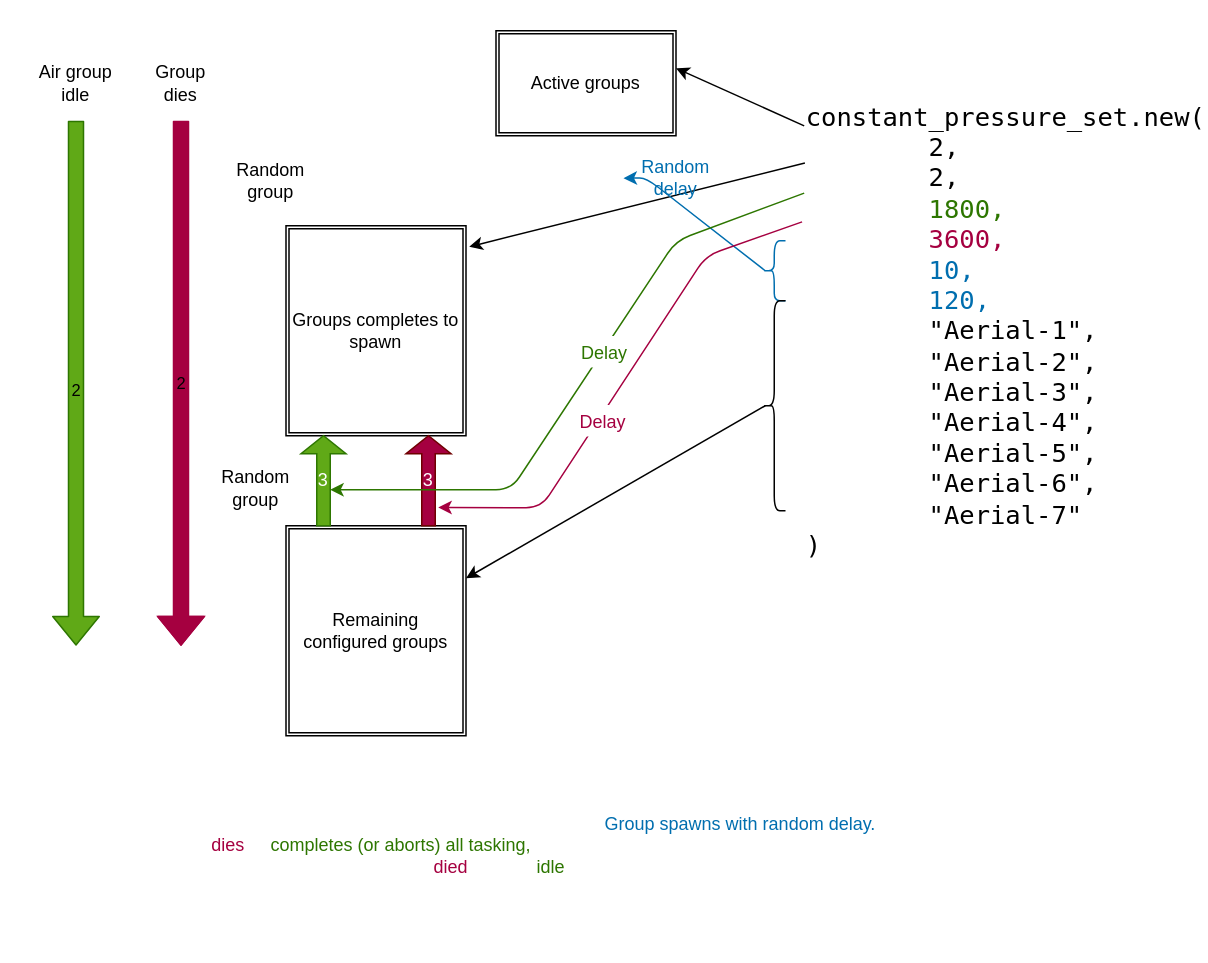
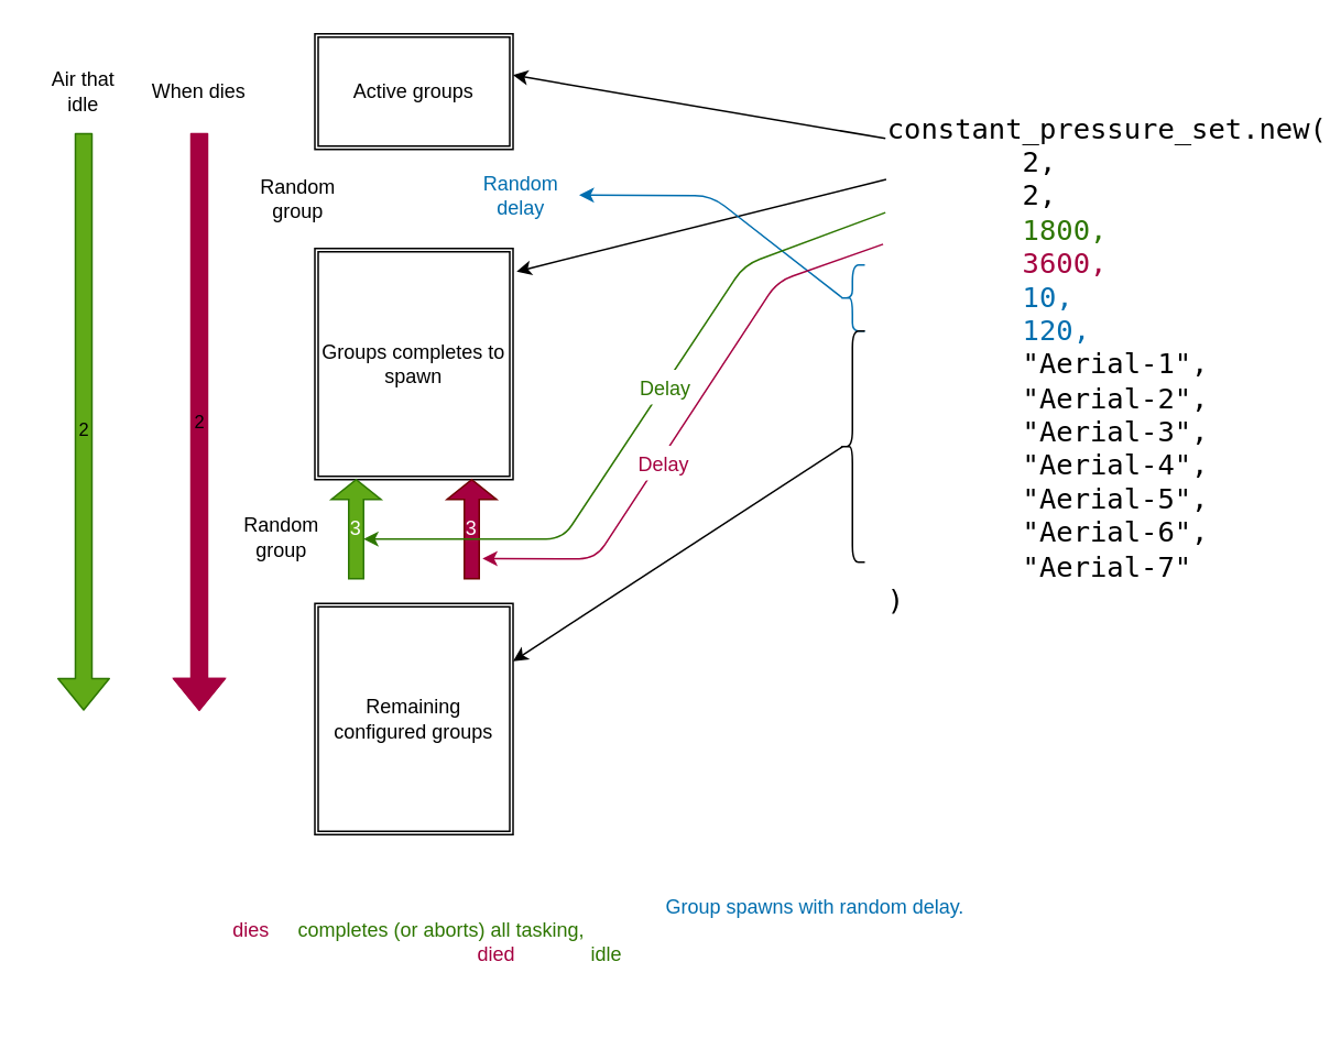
- <mxCell id="17" value="Air group idle" style="text;html=1;strokeColor=none;fillColor=none;align=center;verticalAlign=middle;whiteSpace=wrap;rounded=0;" vertex="1" parent="1"><mxGeometry x="20" y="40" width="60" height="30" as="geometry" /></mxCell>
+ <mxCell id="17" value="Air that idle" style="text;html=1;strokeColor=none;fillColor=none;align=center;verticalAlign=middle;whiteSpace=wrap;rounded=0;" vertex="1" parent="1"><mxGeometry x="20" y="40" width="60" height="30" as="geometry" /></mxCell>
- <mxCell id="16" value="Group dies" style="text;html=1;strokeColor=none;fillColor=none;align=center;verticalAlign=middle;whiteSpace=wrap;rounded=0;" vertex="1" parent="1"><mxGeometry x="90" y="40" width="60" height="30" as="geometry" /></mxCell>
+ <mxCell id="16" value="When dies" style="text;html=1;strokeColor=none;fillColor=none;align=center;verticalAlign=middle;whiteSpace=wrap;rounded=0;" vertex="1" parent="1"><mxGeometry x="90" y="40" width="60" height="30" as="geometry" /></mxCell>
- <mxCell id="2" value="Active groups" style="shape=ext;double=1;rounded=0;whiteSpace=wrap;html=1;" vertex="1" parent="1"><mxGeometry x="330" y="20" width="120" height="70" as="geometry" /></mxCell>
+ <mxCell id="2" value="Active groups" style="shape=ext;double=1;rounded=0;whiteSpace=wrap;html=1;" vertex="1" parent="1"><mxGeometry x="190" y="20" width="120" height="70" as="geometry" /></mxCell>
- <mxCell id="11" value="Random delay" style="text;html=1;strokeColor=none;fillColor=none;align=center;verticalAlign=middle;whiteSpace=wrap;rounded=0;fontColor=#006EAF;" vertex="1" parent="1"><mxGeometry x="415" y="105" width="70" height="25" as="geometry" /></mxCell>
+ <mxCell id="11" value="Random delay" style="text;html=1;strokeColor=none;fillColor=none;align=center;verticalAlign=middle;whiteSpace=wrap;rounded=0;fontColor=#006EAF;" vertex="1" parent="1"><mxGeometry x="280" y="105" width="70" height="25" as="geometry" /></mxCell>
- <mxCell id="4" value="Remaining configured groups" style="shape=ext;double=1;rounded=0;whiteSpace=wrap;html=1;" vertex="1" parent="1"><mxGeometry x="190" y="350" width="120" height="140" as="geometry" /></mxCell>
+ <mxCell id="4" value="Remaining configured groups" style="shape=ext;double=1;rounded=0;whiteSpace=wrap;html=1;" vertex="1" parent="1"><mxGeometry x="190" y="365" width="120" height="140" as="geometry" /></mxCell>
